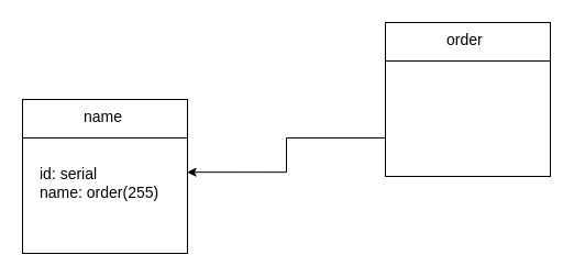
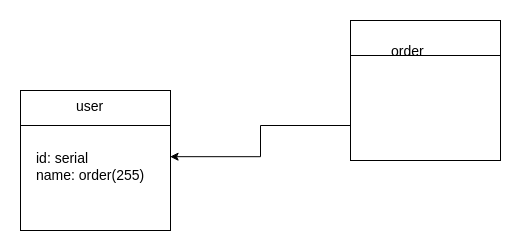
- <mxCell id="7" value="order" style="text;strokeColor=none;fillColor=none;align=left;verticalAlign=middle;spacingLeft=4;spacingRight=4;overflow=hidden;points=[[0,0.5],[1,0.5]];portConstraint=eastwest;rotatable=0;fontSize=14;" vertex="1" parent="1"><mxGeometry x="400" y="20" width="80" height="30" as="geometry" /></mxCell>
+ <mxCell id="7" value="order" style="text;strokeColor=none;fillColor=none;align=left;verticalAlign=middle;spacingLeft=4;spacingRight=4;overflow=hidden;points=[[0,0.5],[1,0.5]];portConstraint=eastwest;rotatable=0;fontSize=14;" vertex="1" parent="1"><mxGeometry x="385" y="35" width="80" height="30" as="geometry" /></mxCell>
- <mxCell id="6" value="name" style="text;strokeColor=none;fillColor=none;align=left;verticalAlign=middle;spacingLeft=4;spacingRight=4;overflow=hidden;points=[[0,0.5],[1,0.5]];portConstraint=eastwest;rotatable=0;fontSize=14;" vertex="1" parent="1"><mxGeometry x="70" y="90" width="80" height="30" as="geometry" /></mxCell>
+ <mxCell id="6" value="user" style="text;strokeColor=none;fillColor=none;align=left;verticalAlign=middle;spacingLeft=4;spacingRight=4;overflow=hidden;points=[[0,0.5],[1,0.5]];portConstraint=eastwest;rotatable=0;fontSize=14;" vertex="1" parent="1"><mxGeometry x="70" y="90" width="80" height="30" as="geometry" /></mxCell>
